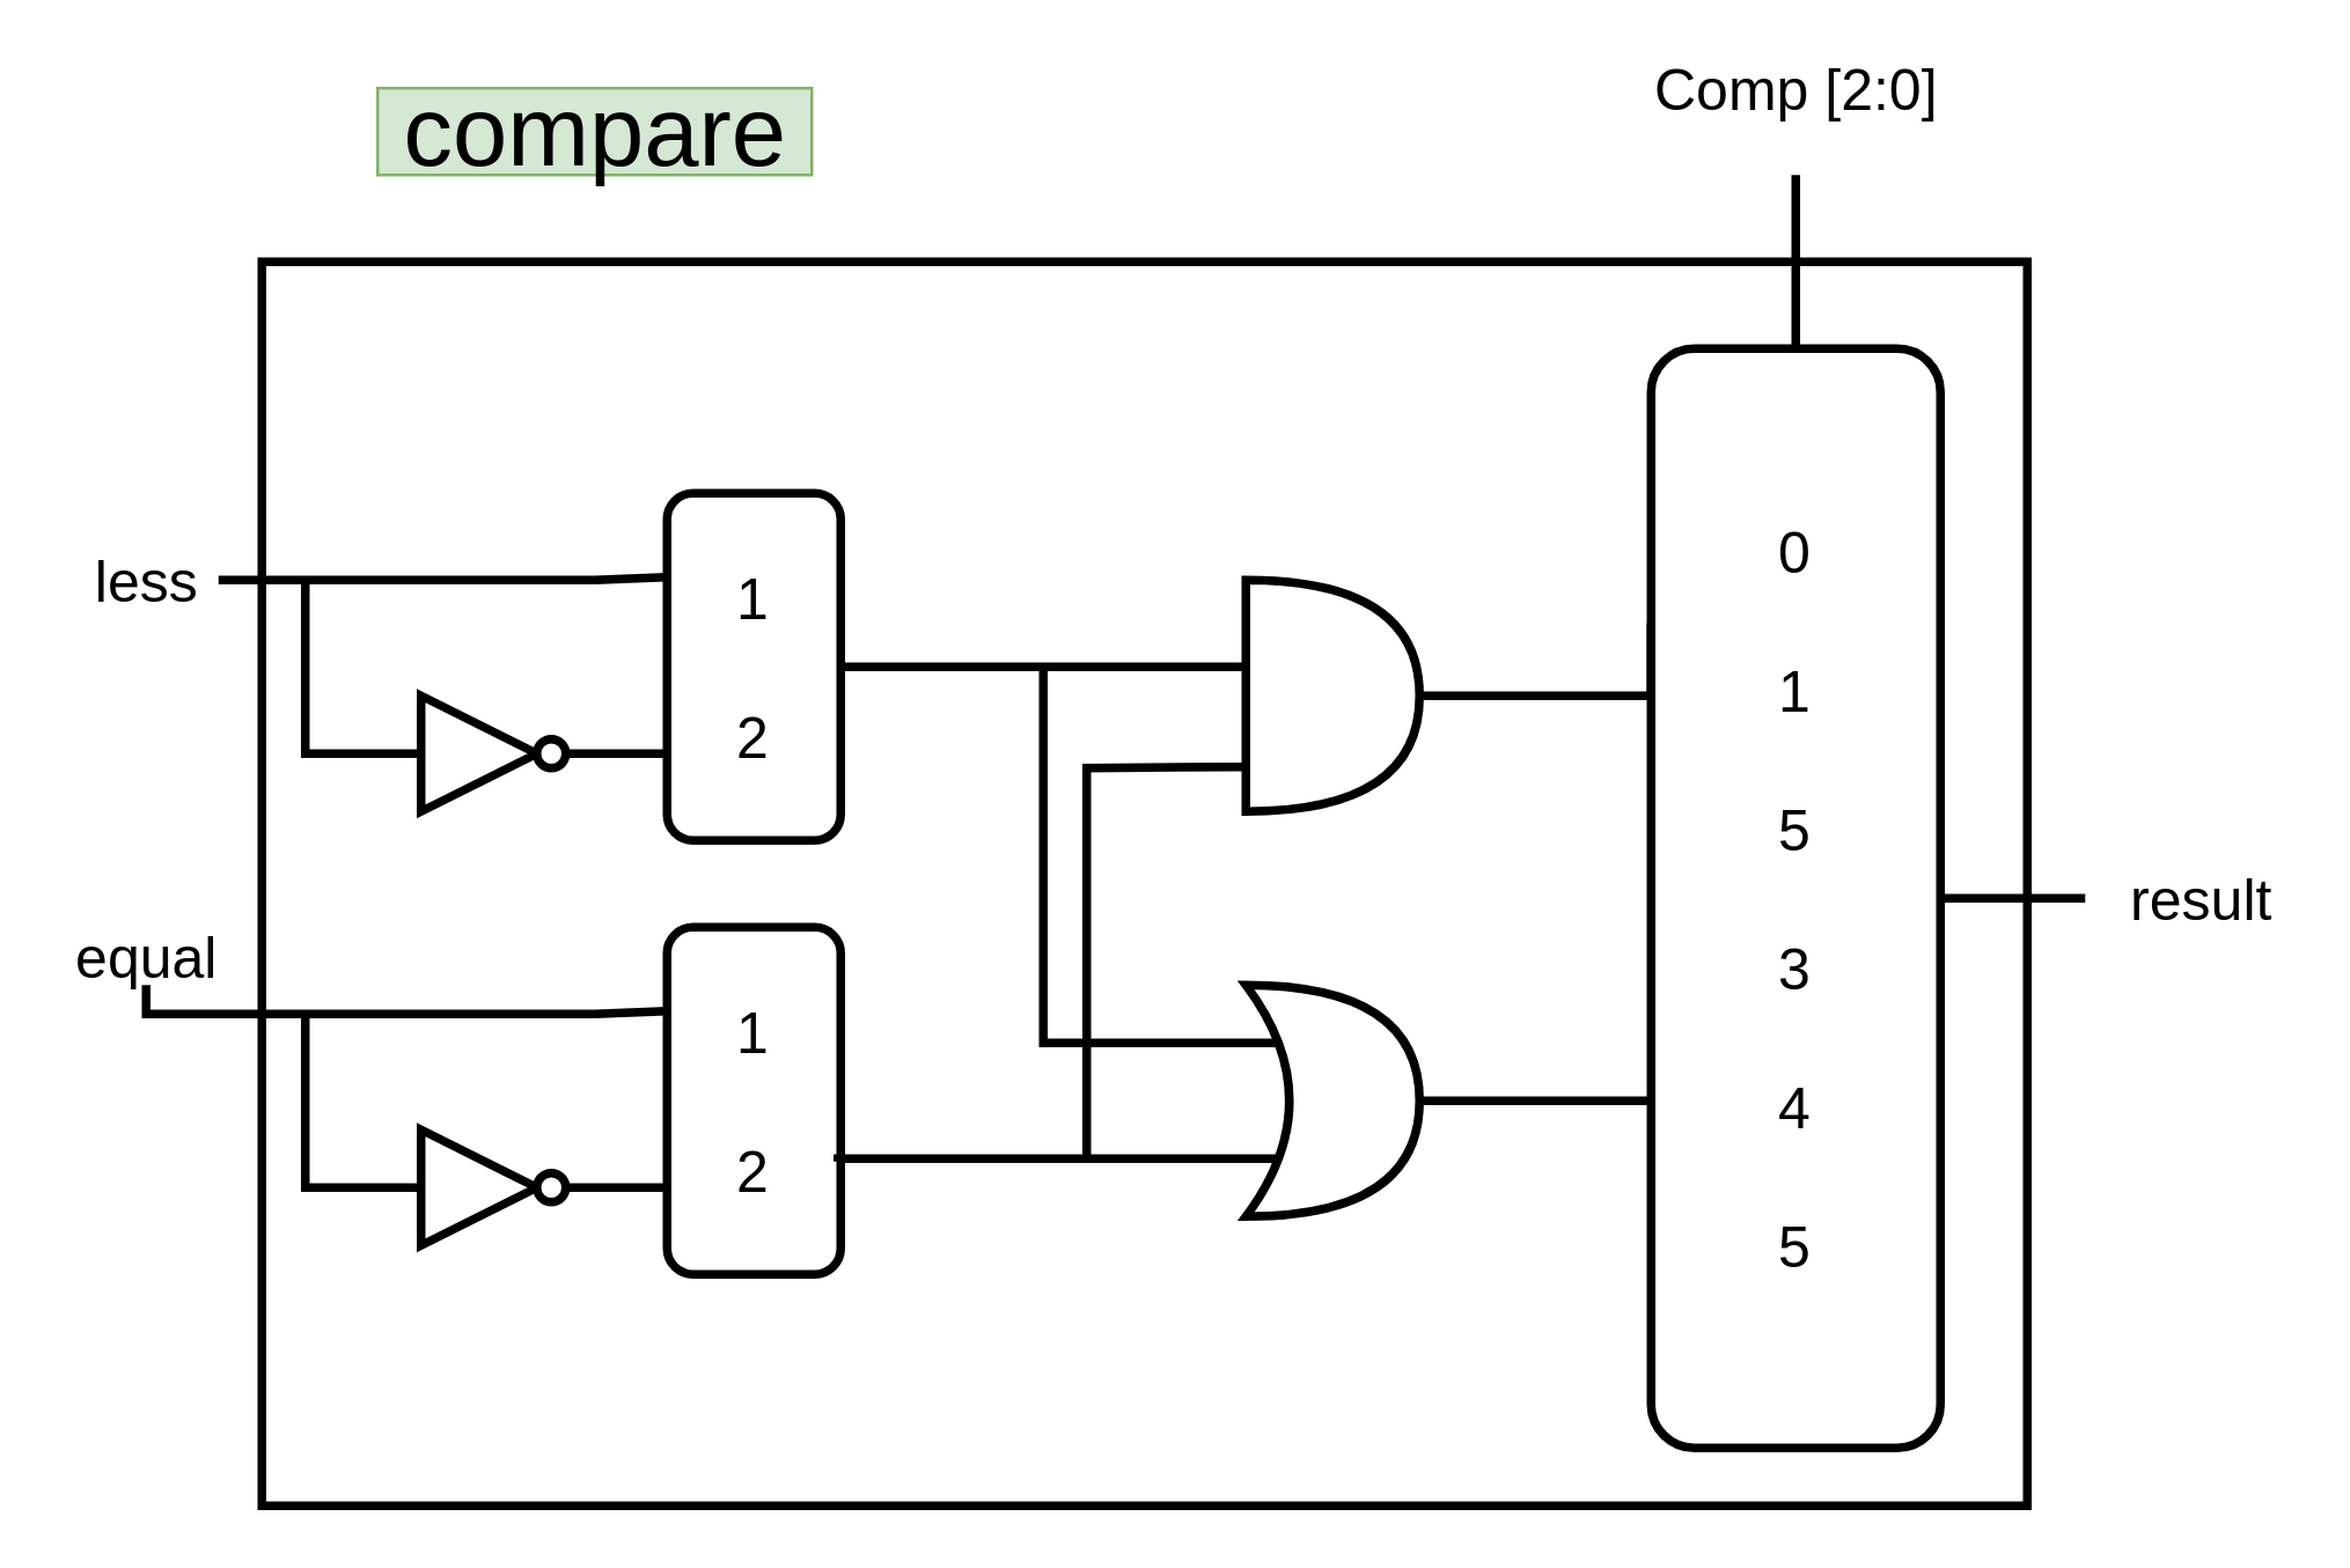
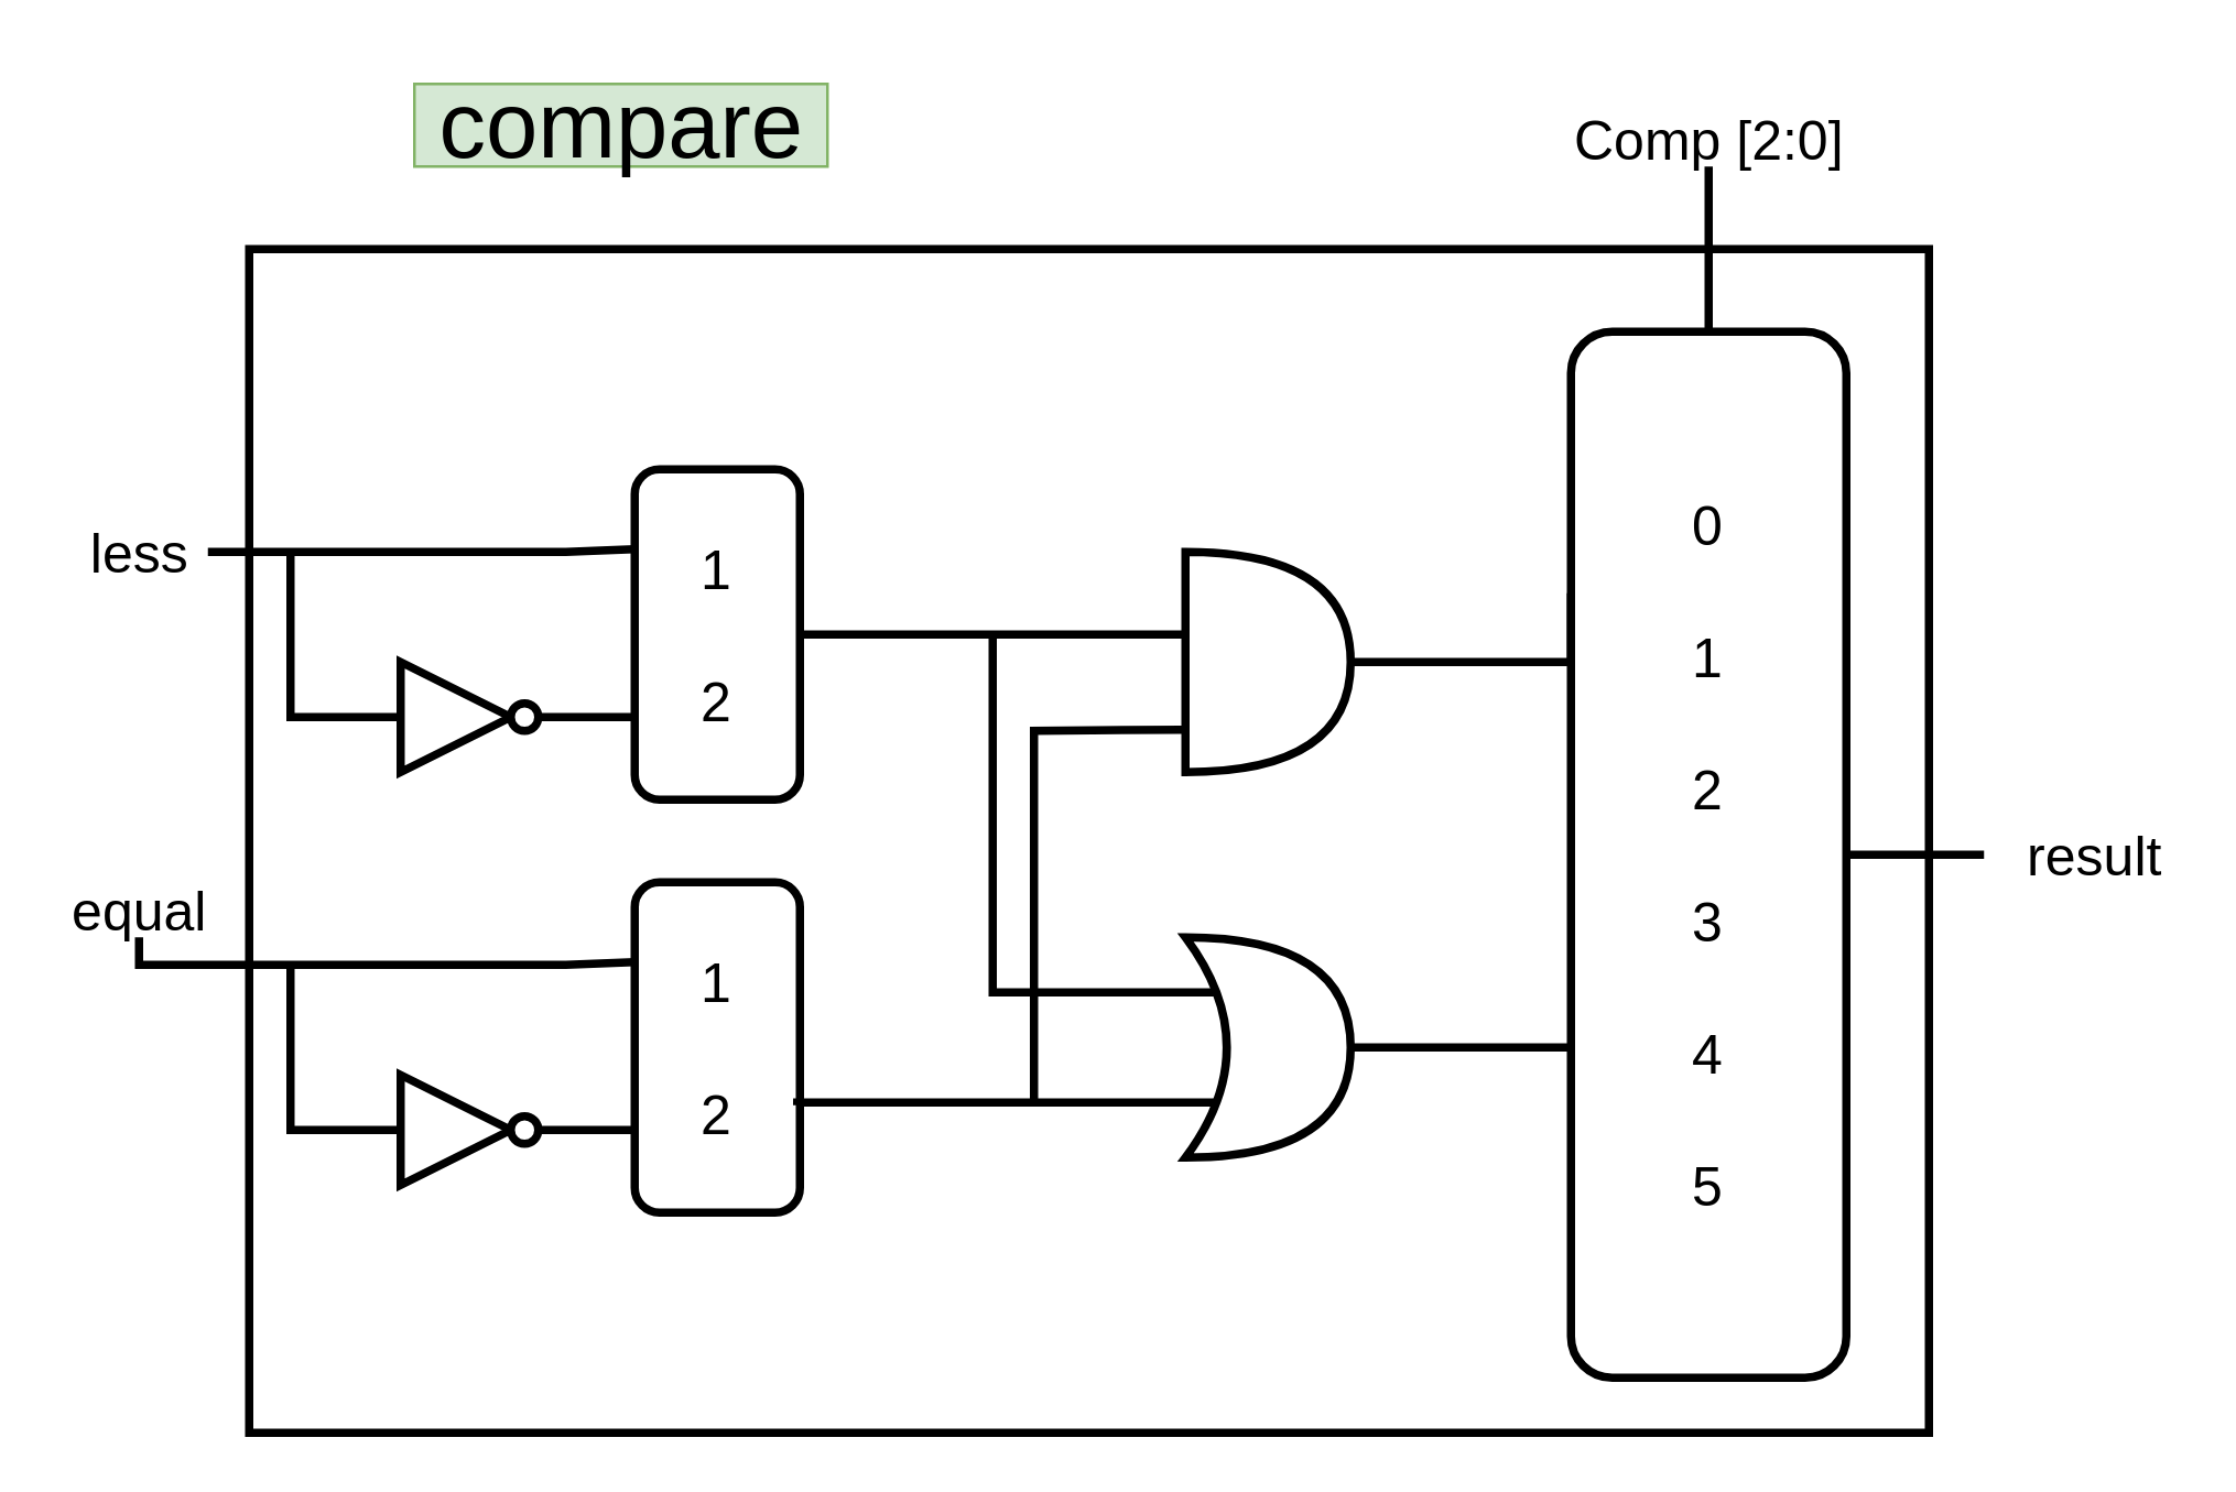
- <mxCell id="7" value="&lt;span style=&quot;font-size: 20px&quot;&gt;Comp [2:0]&lt;/span&gt;" style="text;html=1;align=center;verticalAlign=middle;resizable=0;points=[];autosize=1;strokeWidth=3;" vertex="1" parent="1"><mxGeometry x="565" y="20" width="110" height="20" as="geometry" /></mxCell>
+ <mxCell id="7" value="&lt;span style=&quot;font-size: 20px&quot;&gt;Comp [2:0]&lt;/span&gt;" style="text;html=1;align=center;verticalAlign=middle;resizable=0;points=[];autosize=1;strokeWidth=3;" vertex="1" parent="1"><mxGeometry x="565" y="40" width="110" height="20" as="geometry" /></mxCell>
- <mxCell id="31" value="&lt;font style=&quot;font-size: 34px&quot;&gt;compare&lt;/font&gt;" style="text;html=1;align=center;verticalAlign=middle;resizable=0;points=[];autosize=1;fillColor=#d5e8d4;strokeColor=#82b366;" vertex="1" parent="1"><mxGeometry x="130" y="30" width="150" height="30" as="geometry" /></mxCell>
+ <mxCell id="31" value="&lt;font style=&quot;font-size: 34px&quot;&gt;compare&lt;/font&gt;" style="text;html=1;align=center;verticalAlign=middle;resizable=0;points=[];autosize=1;fillColor=#d5e8d4;strokeColor=#82b366;" vertex="1" parent="1"><mxGeometry x="150" y="30" width="150" height="30" as="geometry" /></mxCell>
- <mxCell id="4" value="&lt;font style=&quot;font-size: 20px&quot;&gt;0&lt;br&gt;&lt;br&gt;1&lt;br&gt;&lt;br&gt;5&lt;br&gt;&lt;br&gt;3&lt;br&gt;&lt;br&gt;4&lt;br&gt;&lt;br&gt;5&lt;/font&gt;" style="rounded=1;whiteSpace=wrap;html=1;glass=0;fillColor=#FFFFFF;gradientColor=none;strokeWidth=3;" vertex="1" parent="1"><mxGeometry x="570" y="120" width="100" height="380" as="geometry" /></mxCell>
+ <mxCell id="4" value="&lt;font style=&quot;font-size: 20px&quot;&gt;0&lt;br&gt;&lt;br&gt;1&lt;br&gt;&lt;br&gt;2&lt;br&gt;&lt;br&gt;3&lt;br&gt;&lt;br&gt;4&lt;br&gt;&lt;br&gt;5&lt;/font&gt;" style="rounded=1;whiteSpace=wrap;html=1;glass=0;fillColor=#FFFFFF;gradientColor=none;strokeWidth=3;" vertex="1" parent="1"><mxGeometry x="570" y="120" width="100" height="380" as="geometry" /></mxCell>
